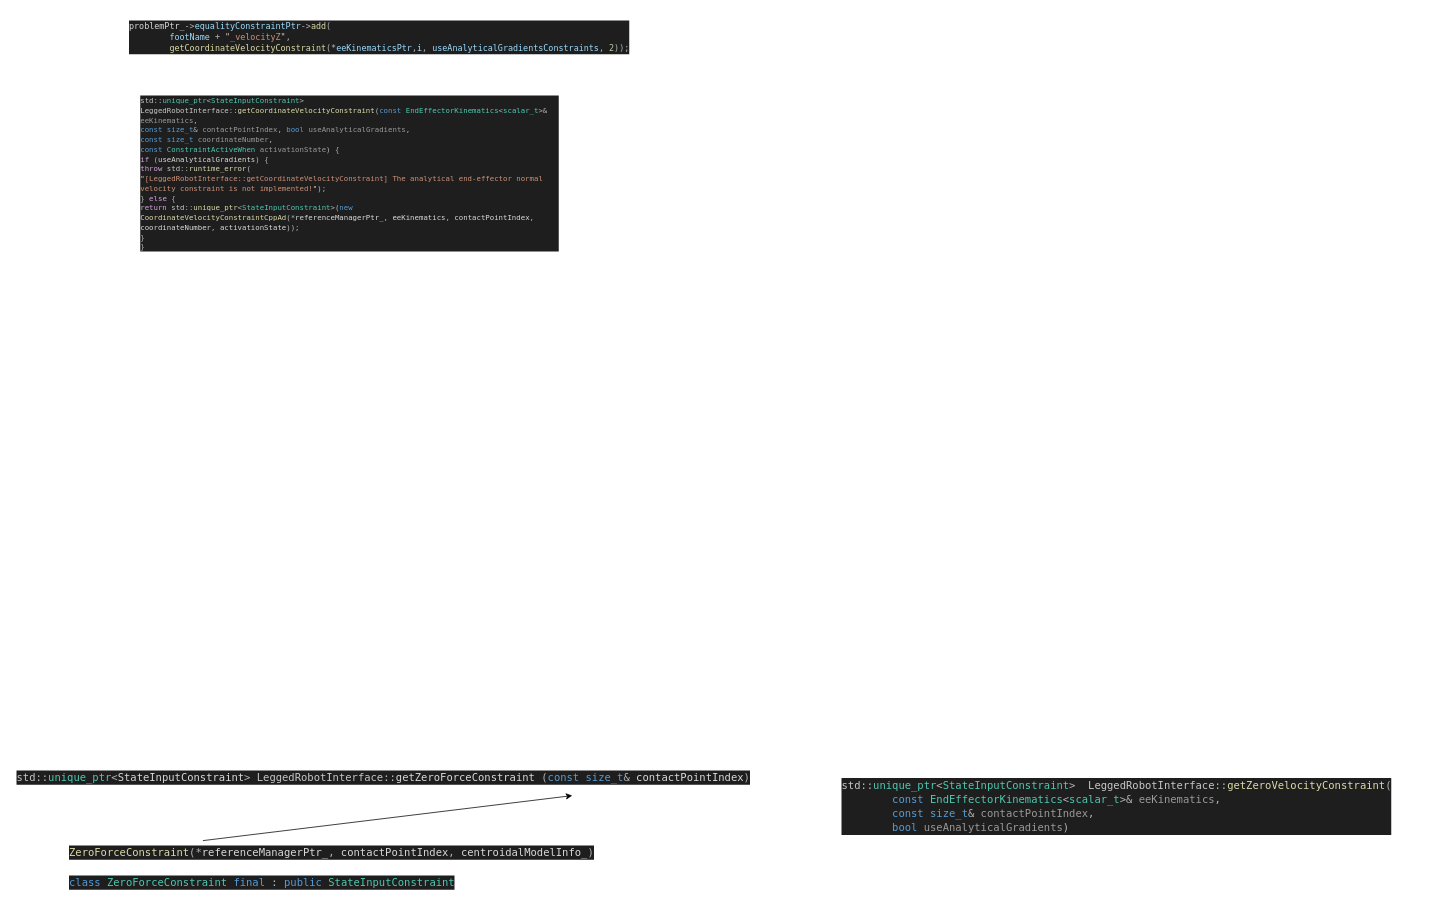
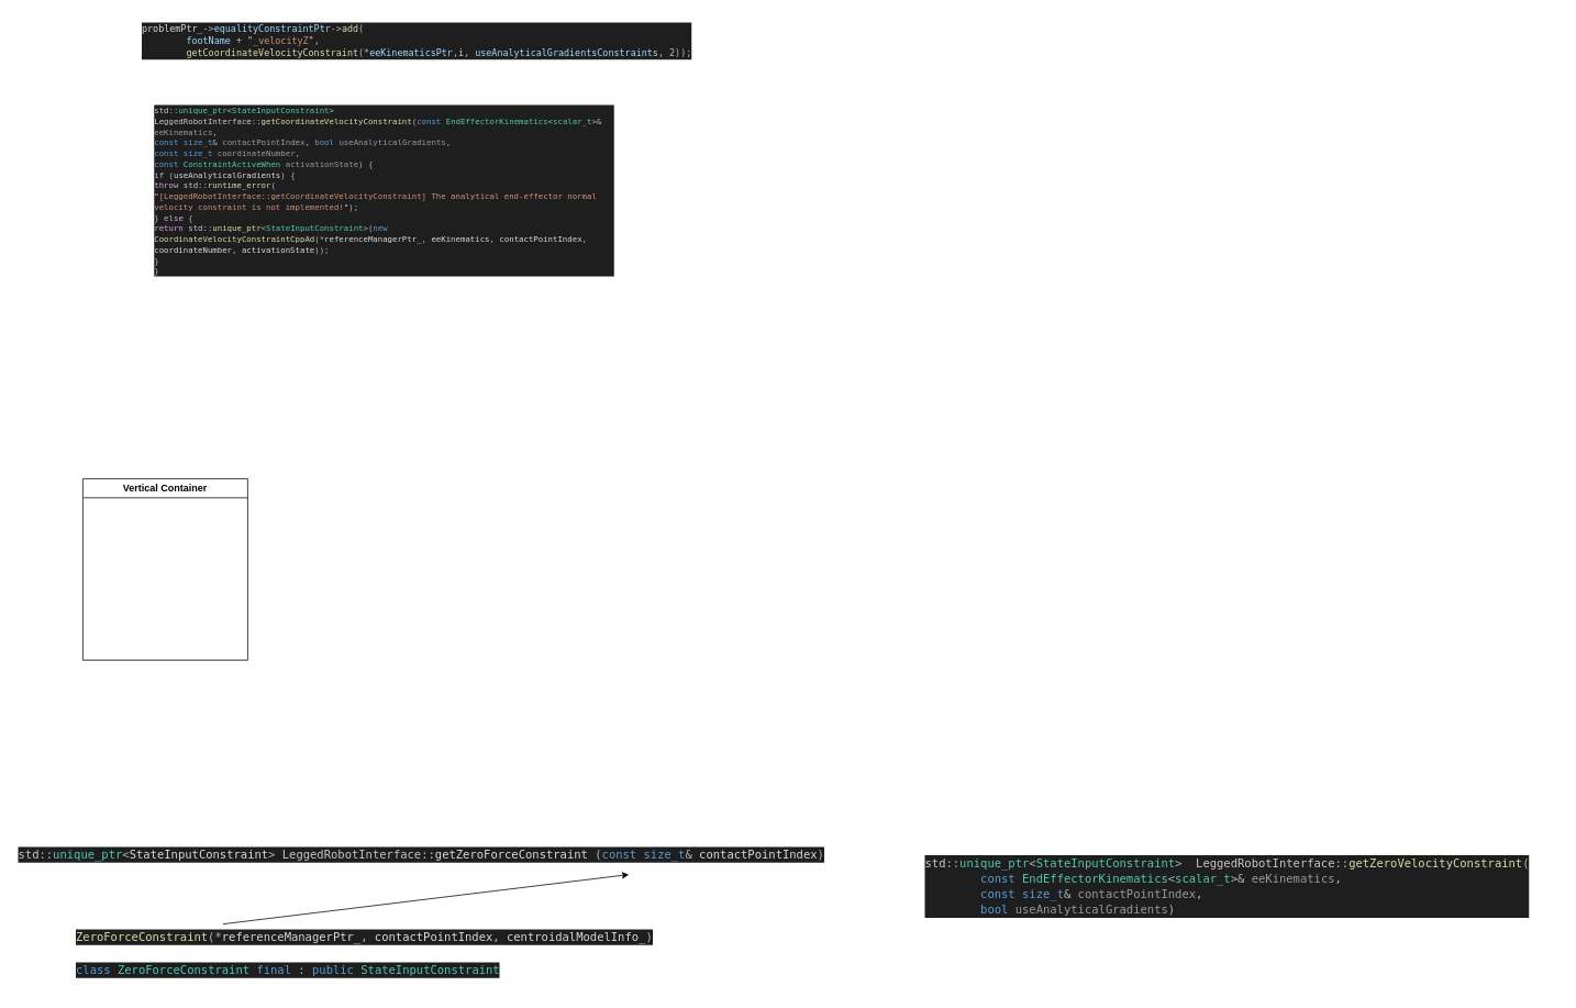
+ <mxCell id="4" value="Vertical Container" style="swimlane;whiteSpace=wrap;html=1;" vertex="1" parent="1"><mxGeometry x="100" y="580" width="200" height="220" as="geometry" /></mxCell>
